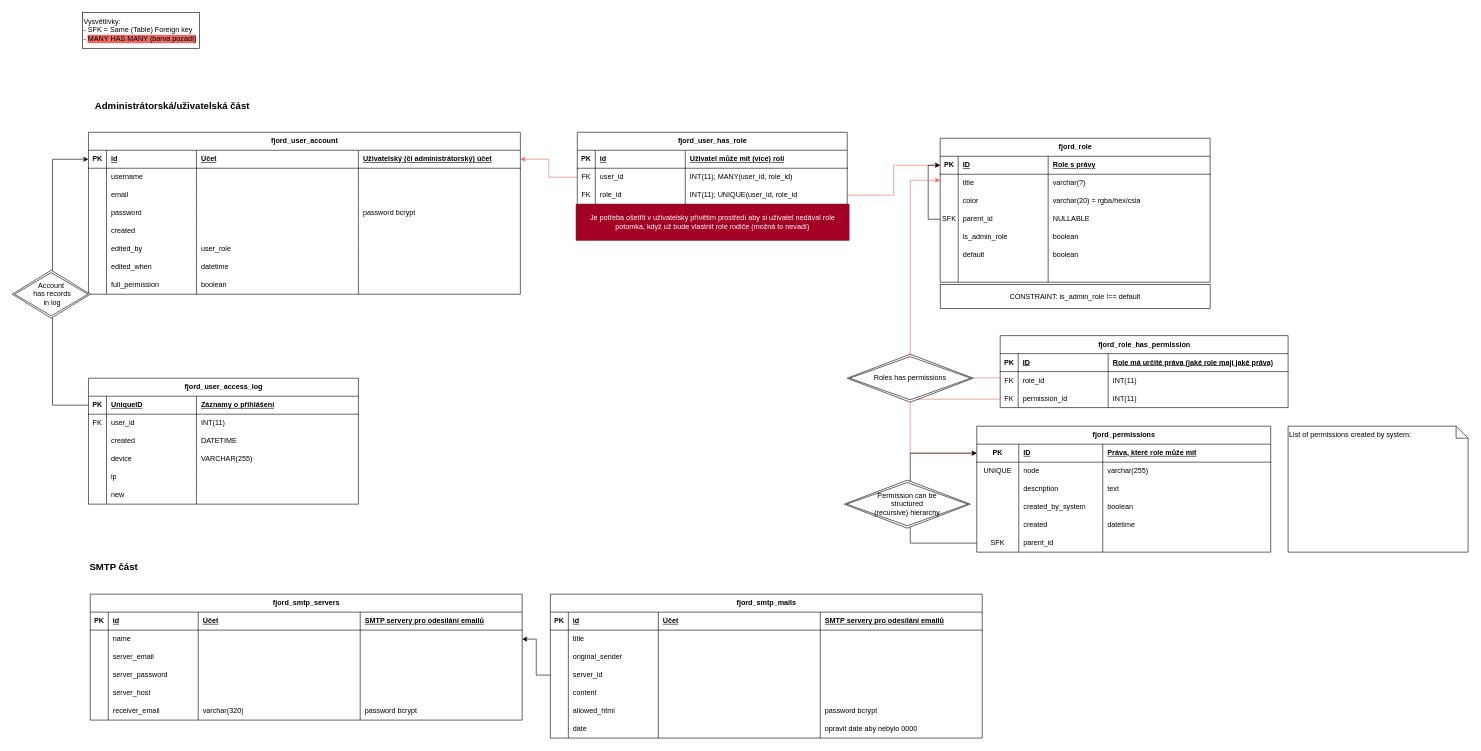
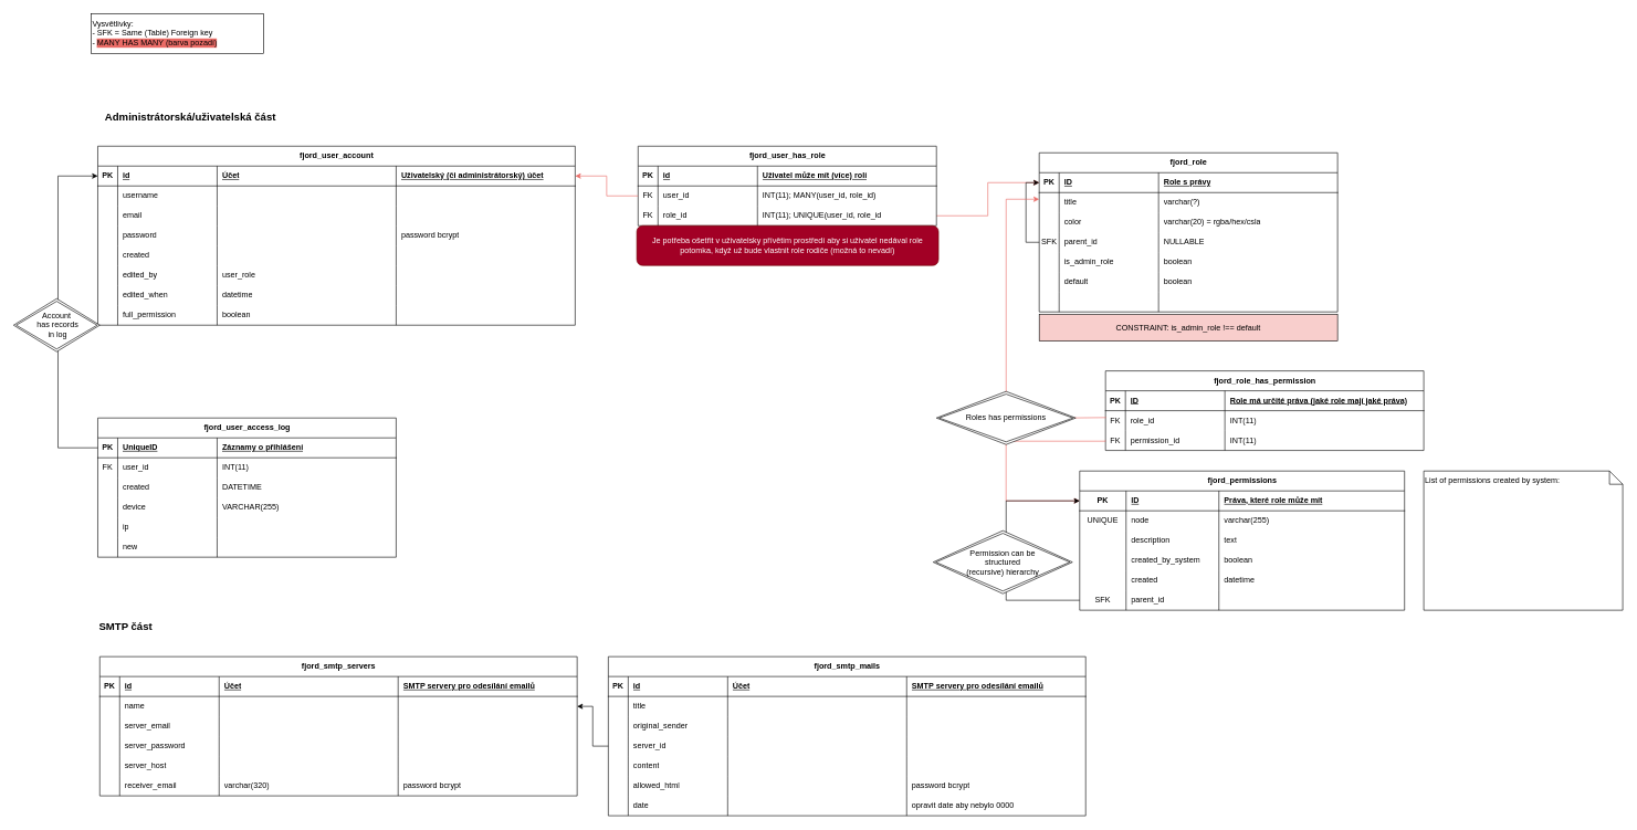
- <mxCell id="69" value="Vysvětlivky:&lt;br&gt;&lt;div style=&quot;&quot;&gt;&lt;span style=&quot;background-color: initial;&quot;&gt;- SFK = Same (Table) Foreign key&lt;/span&gt;&lt;/div&gt;&lt;div style=&quot;&quot;&gt;&lt;span style=&quot;background-color: initial;&quot;&gt;- &lt;/span&gt;&lt;span style=&quot;background-color: rgb(234, 107, 102);&quot;&gt;MANY HAS MANY (barva pozadí)&lt;/span&gt;&lt;/div&gt;" style="rounded=0;whiteSpace=wrap;html=1;align=left;" parent="1" vertex="1"><mxGeometry x="137" y="20" width="195" height="60" as="geometry" /></mxCell>
+ <mxCell id="69" value="Vysvětlivky:&lt;br&gt;&lt;div style=&quot;&quot;&gt;&lt;span style=&quot;background-color: initial;&quot;&gt;- SFK = Same (Table) Foreign key&lt;/span&gt;&lt;/div&gt;&lt;div style=&quot;&quot;&gt;&lt;span style=&quot;background-color: initial;&quot;&gt;- &lt;/span&gt;&lt;span style=&quot;background-color: rgb(234, 107, 102);&quot;&gt;MANY HAS MANY (barva pozadí)&lt;/span&gt;&lt;/div&gt;" style="rounded=0;whiteSpace=wrap;html=1;align=left;" parent="1" vertex="1"><mxGeometry x="137" y="20" width="260" height="60" as="geometry" /></mxCell>
- <mxCell id="162" value="Je potřeba ošetřit v uživatelsky přívětim prostředí aby si uživatel nedával role potomka, když už bude vlastnit role rodiče (možná to nevadí)" style="rounded=0;whiteSpace=wrap;html=1;fillColor=#a20025;fontColor=#ffffff;strokeColor=#6F0000;" parent="1" vertex="1"><mxGeometry x="959.92" y="340" width="455.08" height="60" as="geometry" /></mxCell>
+ <mxCell id="162" value="Je potřeba ošetřit v uživatelsky přívětim prostředí aby si uživatel nedával role potomka, když už bude vlastnit role rodiče (možná to nevadí)" style="whiteSpace=wrap;html=1;fillColor=#a20025;fontColor=#ffffff;strokeColor=#6F0000;rounded=1;" parent="1" vertex="1"><mxGeometry x="959.92" y="340" width="455.08" height="60" as="geometry" /></mxCell>
- <mxCell id="102" value="CONSTRAINT: is_admin_role !== default" style="rounded=0;whiteSpace=wrap;html=1;" parent="71" vertex="1"><mxGeometry y="244" width="450" height="40" as="geometry" /></mxCell>
+ <mxCell id="102" value="CONSTRAINT: is_admin_role !== default" style="rounded=0;whiteSpace=wrap;html=1;fillColor=#f8cecc;" parent="71" vertex="1"><mxGeometry y="244" width="450" height="40" as="geometry" /></mxCell>
- <mxCell id="147" value="Permission can be &lt;br&gt;structured &lt;br&gt;(recursive) hierarchy" style="shape=rhombus;double=1;perimeter=rhombusPerimeter;whiteSpace=wrap;html=1;align=center;" parent="1" vertex="1"><mxGeometry x="1407" y="800" width="210" height="80" as="geometry" /></mxCell>
+ <mxCell id="147" value="Permission can be &lt;br&gt;structured &lt;br&gt;(recursive) hierarchy" style="shape=rhombus;double=1;perimeter=rhombusPerimeter;whiteSpace=wrap;html=1;align=center;" parent="1" vertex="1"><mxGeometry x="1407" y="800" width="210" height="95" as="geometry" /></mxCell>
